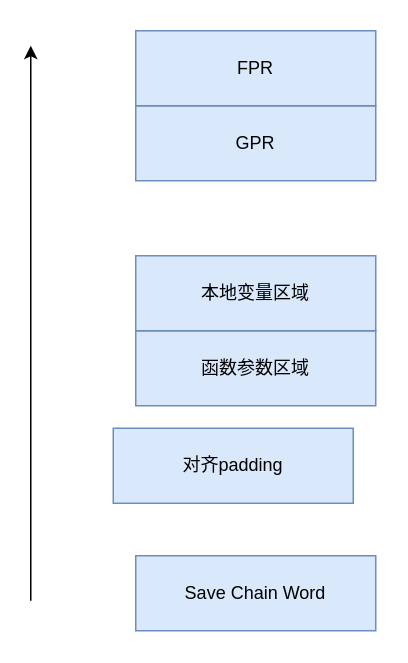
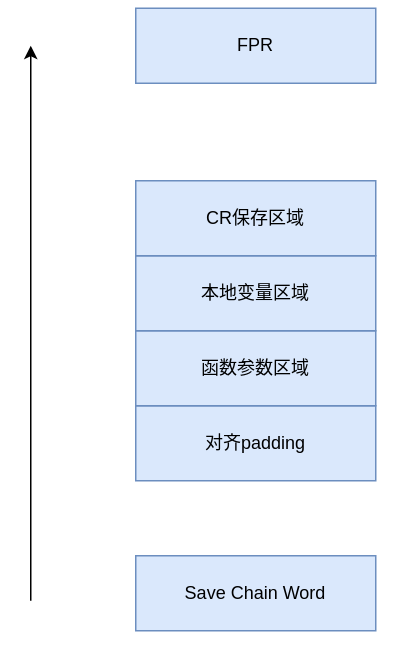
- <mxCell id="9" value="FPR" style="rounded=0;whiteSpace=wrap;html=1;fillColor=#dae8fc;strokeColor=#6c8ebf;" vertex="1" parent="1"><mxGeometry x="90" y="20" width="160" height="50" as="geometry" /></mxCell>
+ <mxCell id="9" value="FPR" style="rounded=0;whiteSpace=wrap;html=1;fillColor=#dae8fc;strokeColor=#6c8ebf;" vertex="1" parent="1"><mxGeometry x="90" y="5" width="160" height="50" as="geometry" /></mxCell>
- <mxCell id="8" value="GPR" style="rounded=0;whiteSpace=wrap;html=1;fillColor=#dae8fc;strokeColor=#6c8ebf;" vertex="1" parent="1"><mxGeometry x="90" y="70" width="160" height="50" as="geometry" /></mxCell>
+ <mxCell id="7" value="CR保存区域" style="rounded=0;whiteSpace=wrap;html=1;fillColor=#dae8fc;strokeColor=#6c8ebf;" vertex="1" parent="1"><mxGeometry x="90" y="120" width="160" height="50" as="geometry" /></mxCell>
- <mxCell id="4" value="对齐padding" style="rounded=0;whiteSpace=wrap;html=1;fillColor=#dae8fc;strokeColor=#6c8ebf;" vertex="1" parent="1"><mxGeometry x="75" y="285" width="160" height="50" as="geometry" /></mxCell>
+ <mxCell id="4" value="对齐padding" style="rounded=0;whiteSpace=wrap;html=1;fillColor=#dae8fc;strokeColor=#6c8ebf;" vertex="1" parent="1"><mxGeometry x="90" y="270" width="160" height="50" as="geometry" /></mxCell>
